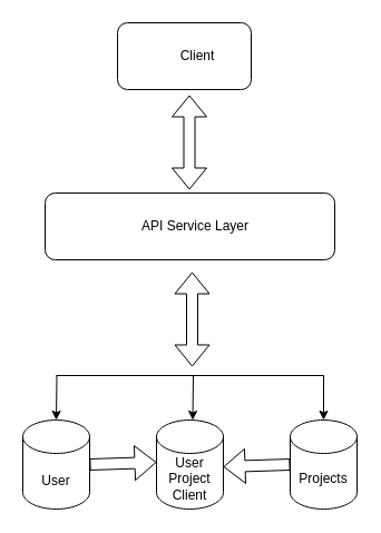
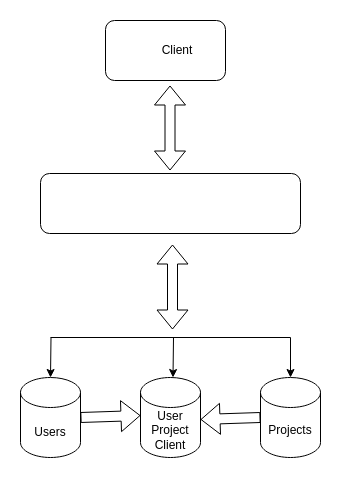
- <mxCell id="9" value="API Service Layer" style="text;html=1;strokeColor=none;fillColor=none;align=center;verticalAlign=middle;whiteSpace=wrap;rounded=0;" vertex="1" parent="1"><mxGeometry x="105" y="188" width="140" height="30" as="geometry" /></mxCell>
- <mxCell id="3" value="User" style="text;html=1;strokeColor=none;fillColor=none;align=center;verticalAlign=middle;whiteSpace=wrap;rounded=0;" vertex="1" parent="1"><mxGeometry x="20" y="417" width="60" height="30" as="geometry" /></mxCell>
+ <mxCell id="3" value="Users" style="text;html=1;strokeColor=none;fillColor=none;align=center;verticalAlign=middle;whiteSpace=wrap;rounded=0;" vertex="1" parent="1"><mxGeometry x="20" y="417" width="60" height="30" as="geometry" /></mxCell>
